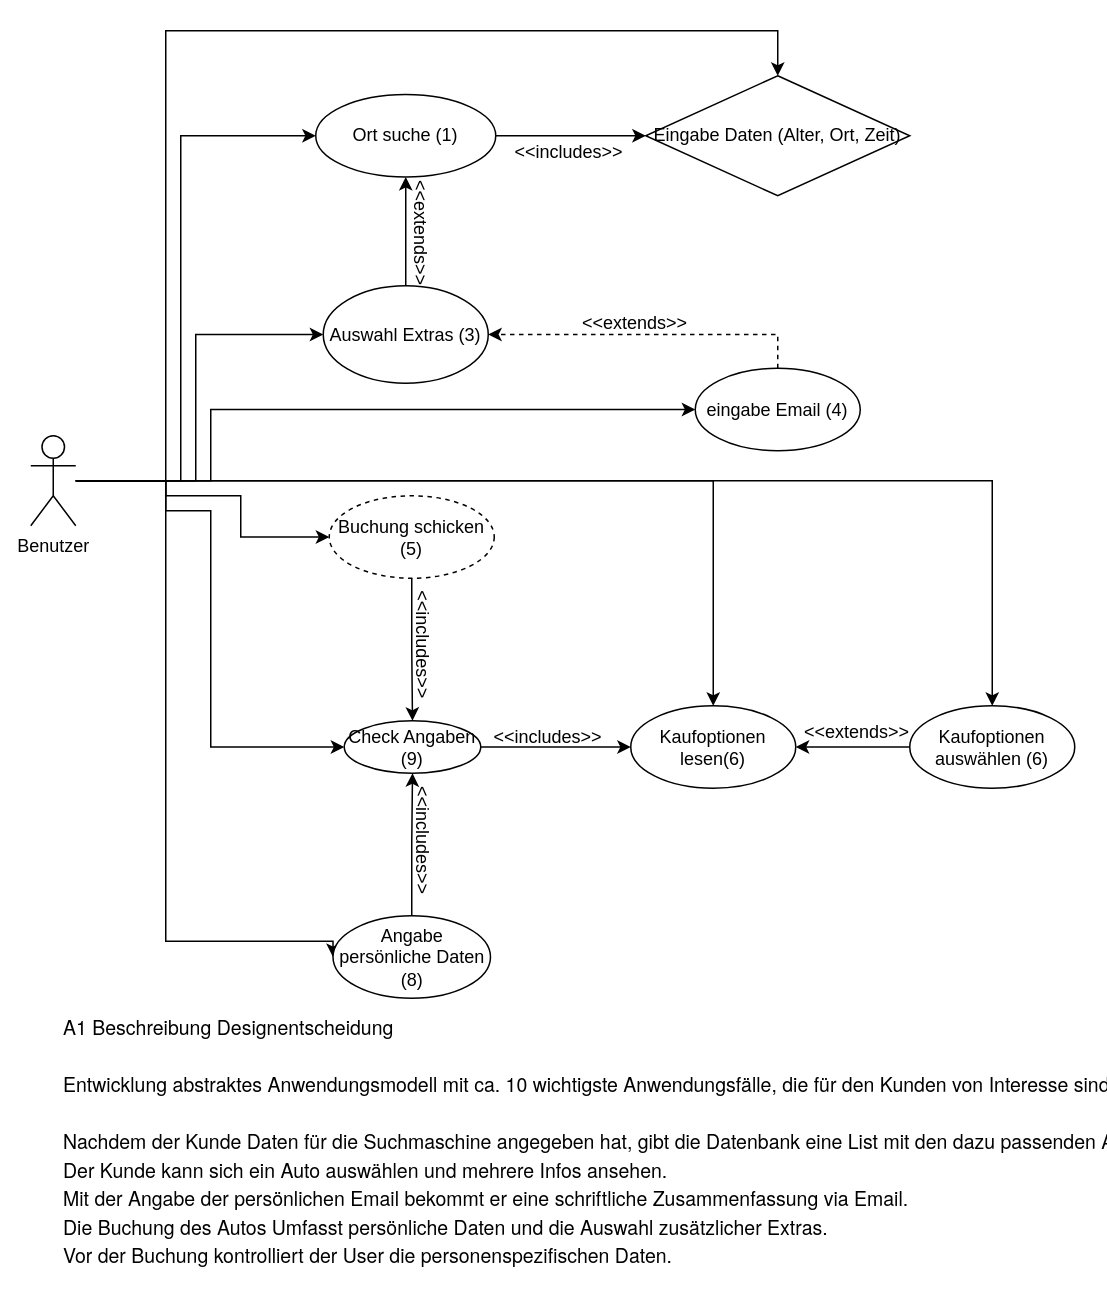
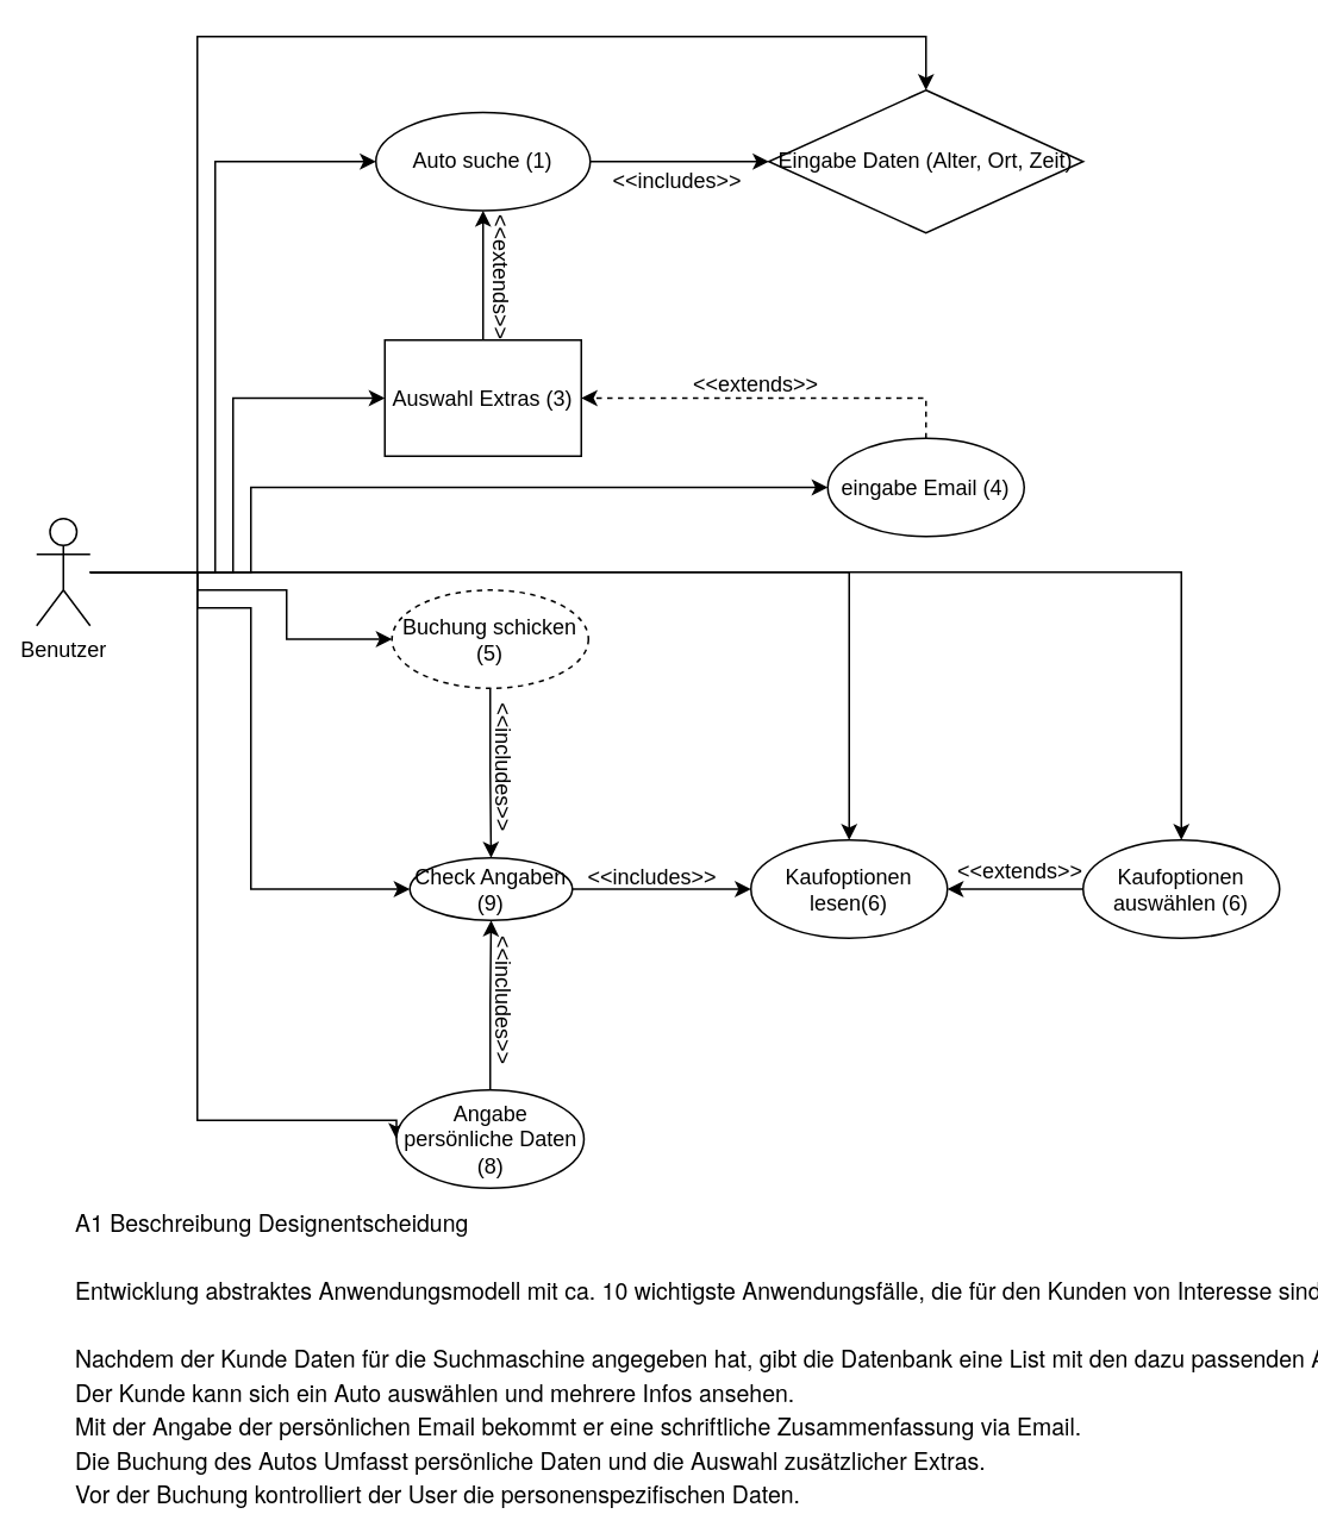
- <mxCell id="12" value="Ort suche (1)" style="ellipse;whiteSpace=wrap;html=1;" vertex="1" parent="1"><mxGeometry x="210" y="62.5" width="120" height="55" as="geometry" /></mxCell>
+ <mxCell id="12" value="Auto suche (1)" style="ellipse;whiteSpace=wrap;html=1;" vertex="1" parent="1"><mxGeometry x="210" y="62.5" width="120" height="55" as="geometry" /></mxCell>
- <mxCell id="22" value="Auswahl Extras (3)" style="ellipse;whiteSpace=wrap;html=1;" vertex="1" parent="1"><mxGeometry x="215" y="190" width="110" height="65" as="geometry" /></mxCell>
+ <mxCell id="22" value="Auswahl Extras (3)" style="whiteSpace=wrap;html=1;rounded=0;" vertex="1" parent="1"><mxGeometry x="215" y="190" width="110" height="65" as="geometry" /></mxCell>
